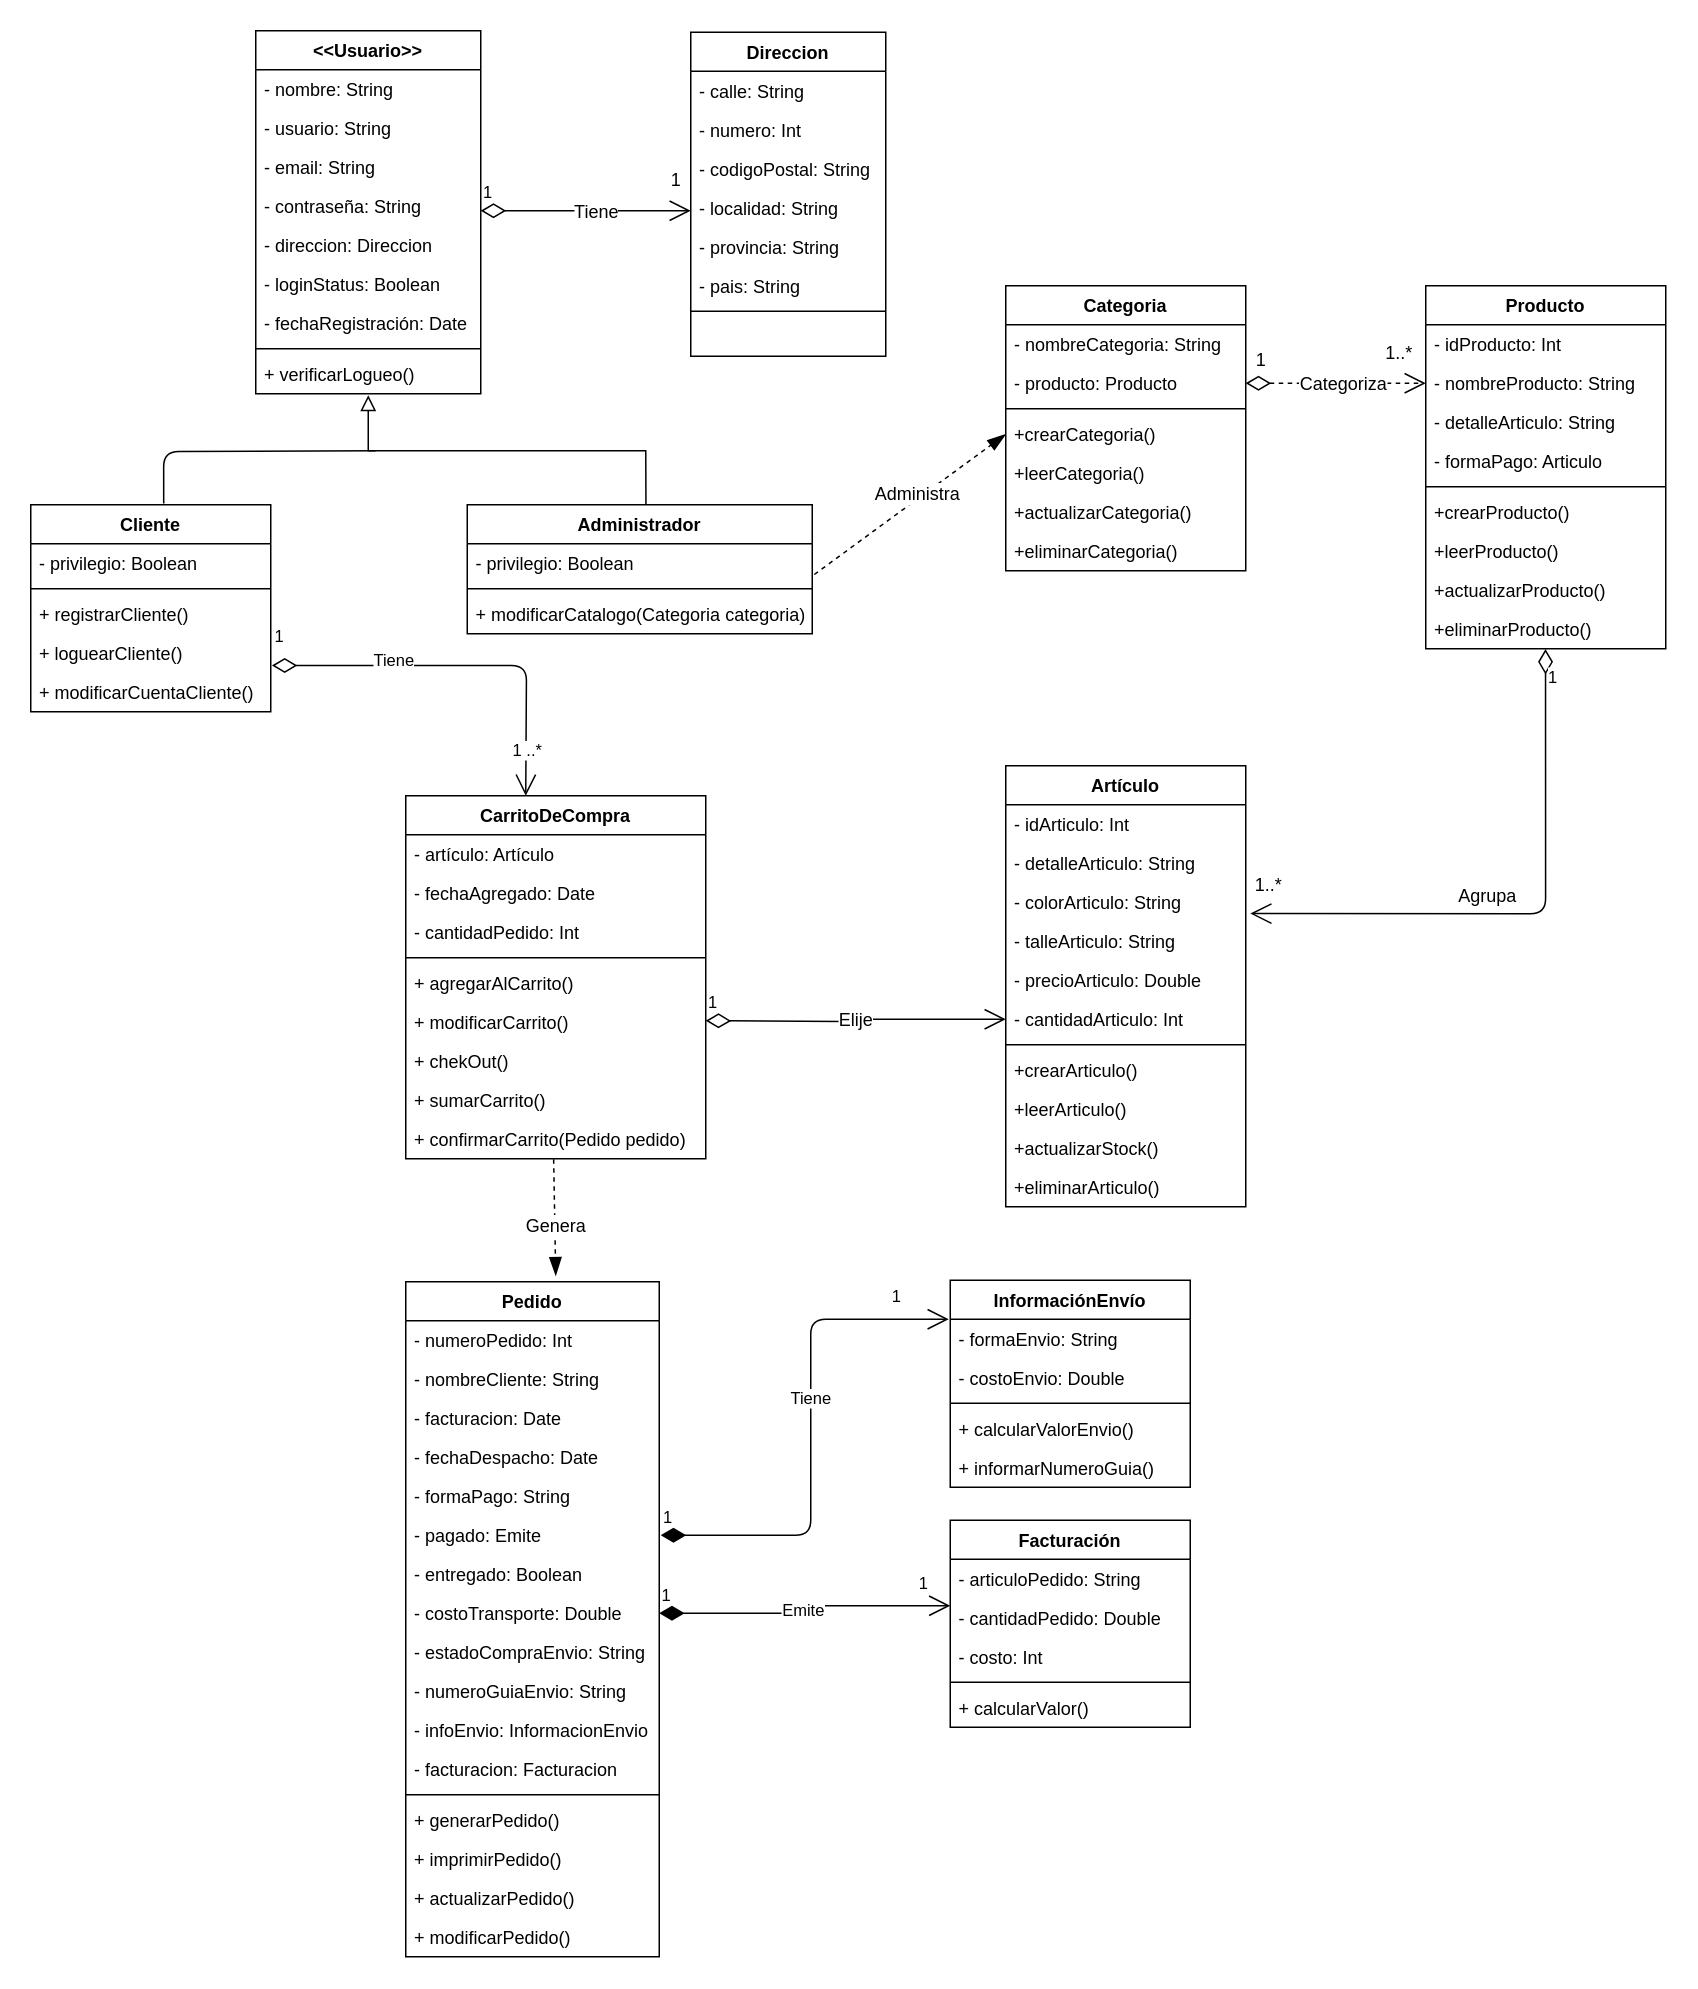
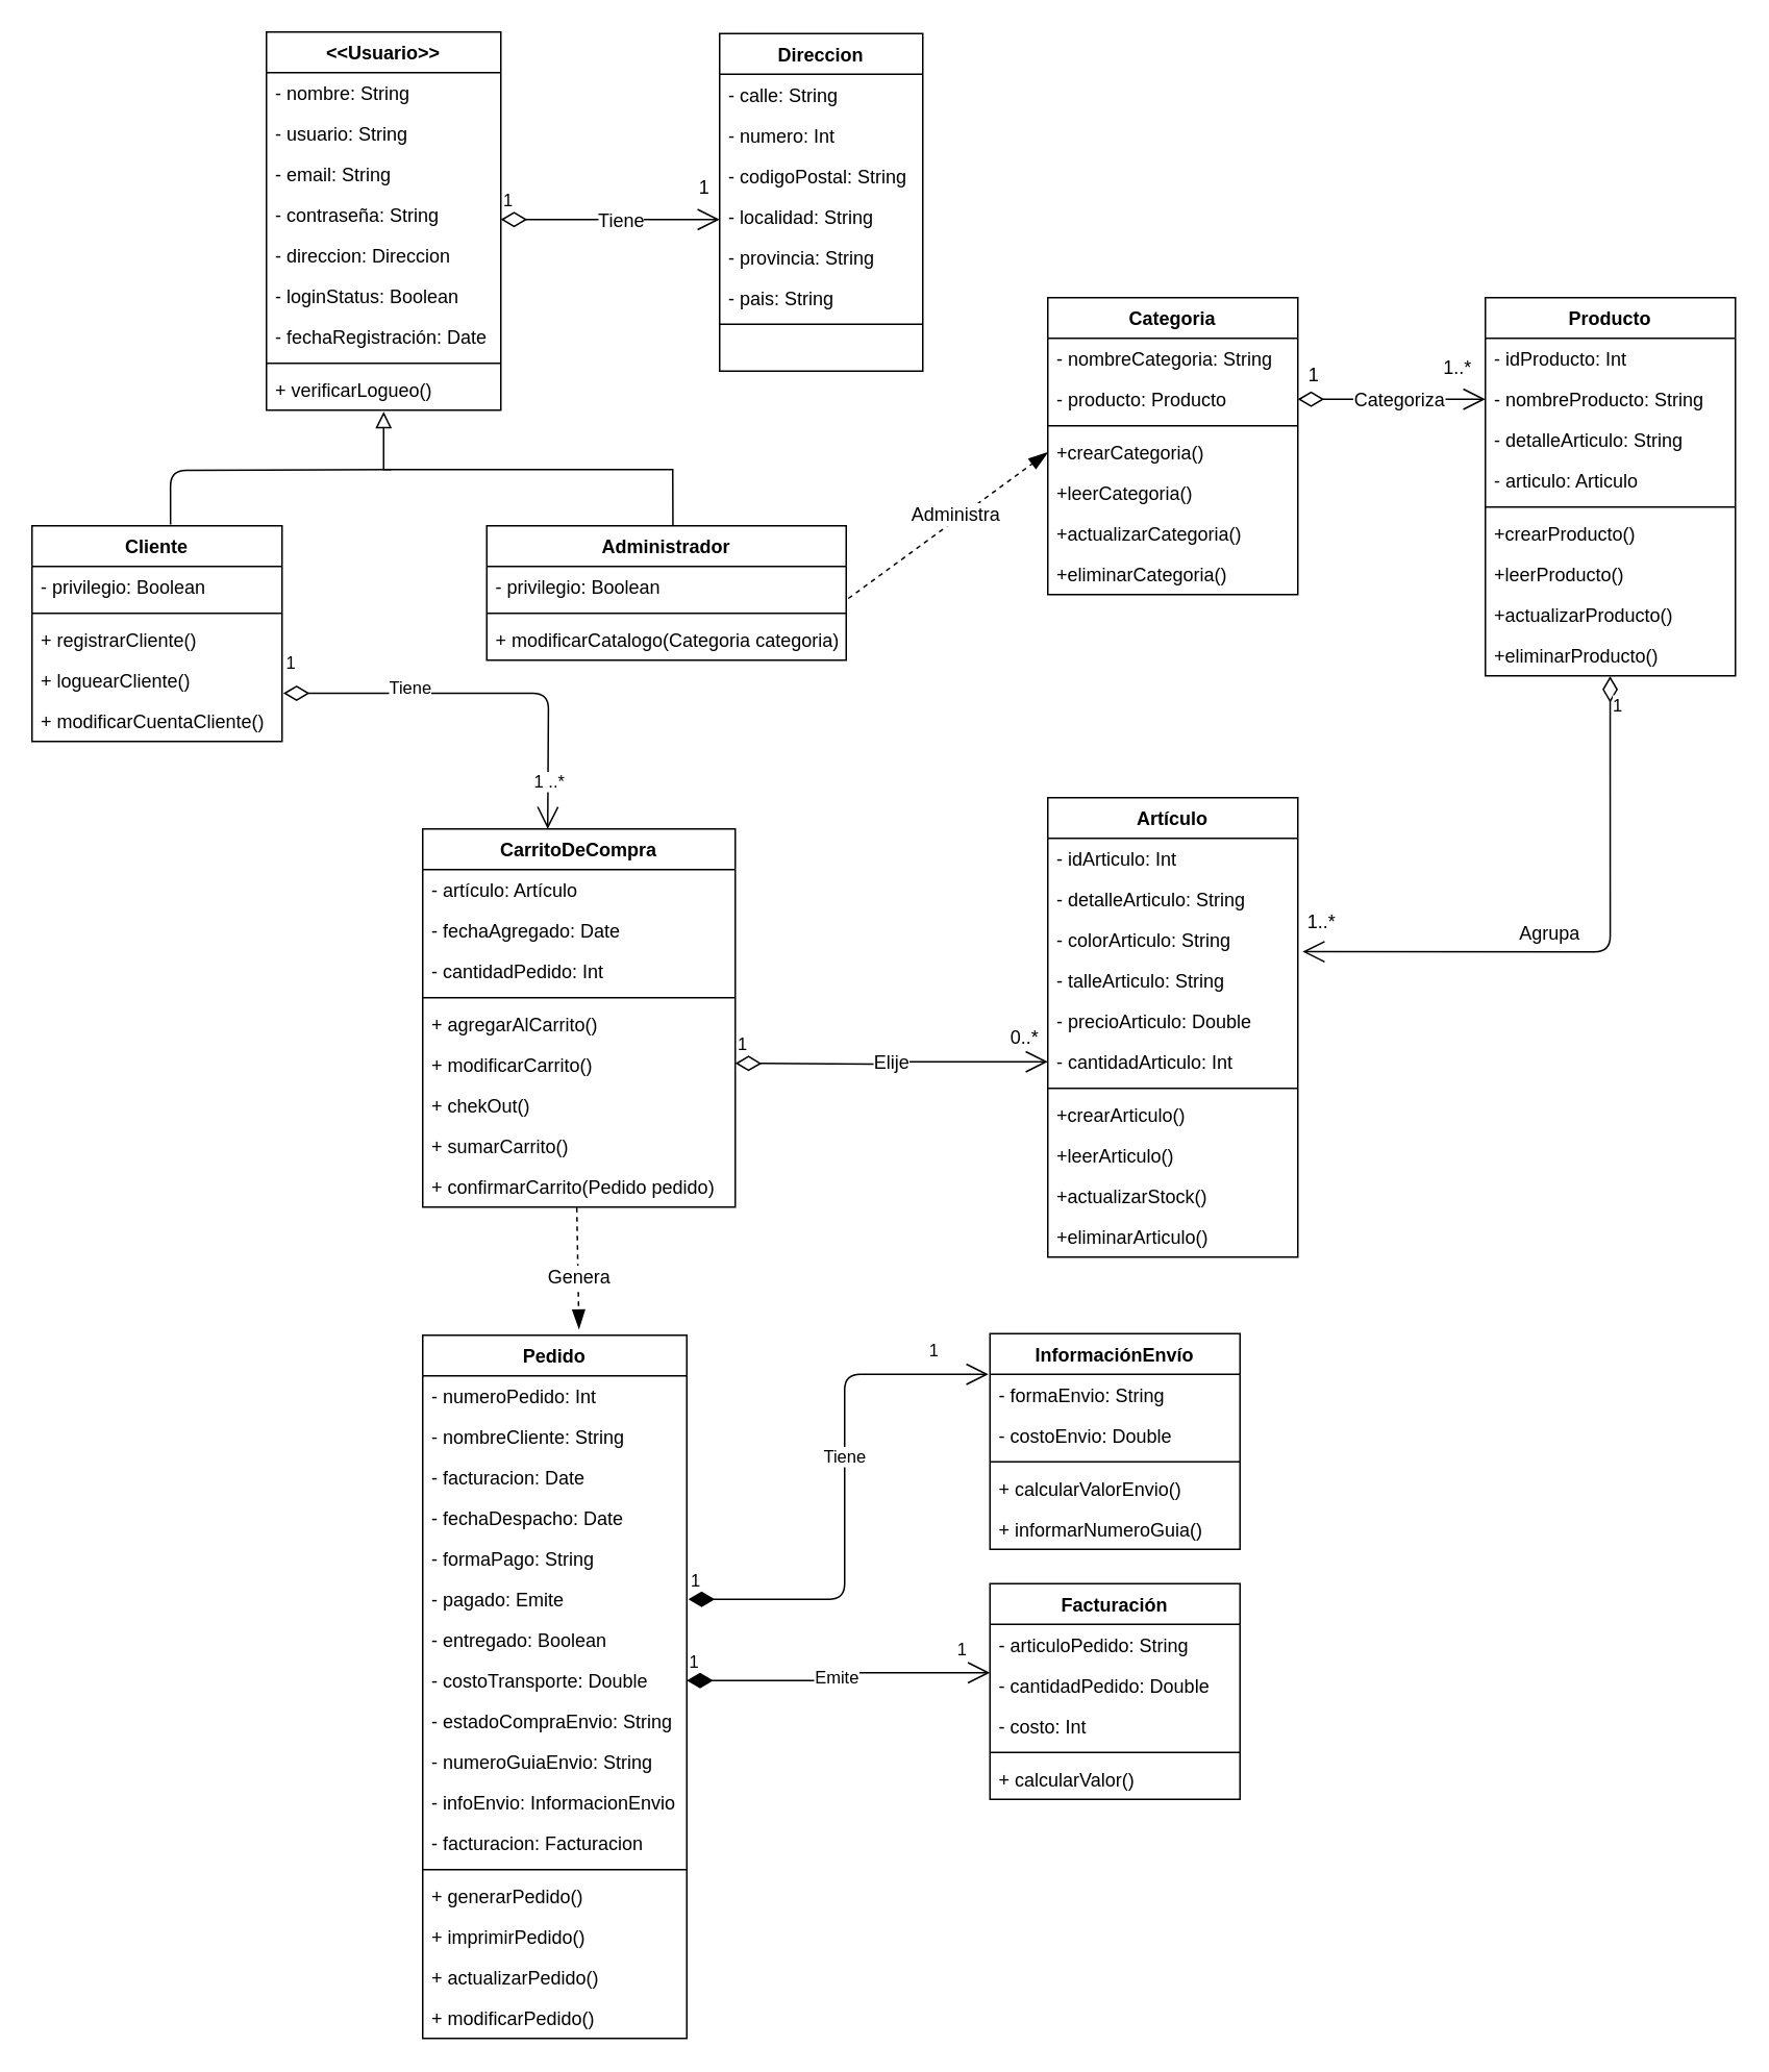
- <mxCell id="118" value="" style="endArrow=open;html=1;endSize=12;startArrow=diamondThin;startSize=14;startFill=0;edgeStyle=orthogonalEdgeStyle;align=left;verticalAlign=bottom;entryX=0;entryY=0.5;entryDx=0;entryDy=0;dashed=1;" edge="1" parent="1" source="110" target="100"><mxGeometry x="-1" y="3" relative="1" as="geometry"><mxPoint x="860" y="255" as="sourcePoint" /><mxPoint x="751" y="460" as="targetPoint" /><Array as="points" /></mxGeometry></mxCell>
+ <mxCell id="118" value="" style="endArrow=open;html=1;endSize=12;startArrow=diamondThin;startSize=14;startFill=0;edgeStyle=orthogonalEdgeStyle;align=left;verticalAlign=bottom;entryX=0;entryY=0.5;entryDx=0;entryDy=0;" edge="1" parent="1" source="110" target="100"><mxGeometry x="-1" y="3" relative="1" as="geometry"><mxPoint x="860" y="255" as="sourcePoint" /><mxPoint x="751" y="460" as="targetPoint" /><Array as="points" /></mxGeometry></mxCell>
- <mxCell id="102" value="- formaPago: Articulo" style="text;strokeColor=none;fillColor=none;align=left;verticalAlign=top;spacingLeft=4;spacingRight=4;overflow=hidden;rotatable=0;points=[[0,0.5],[1,0.5]];portConstraint=eastwest;" vertex="1" parent="98"><mxGeometry y="104" width="160" height="26" as="geometry" /></mxCell>
+ <mxCell id="102" value="- articulo: Articulo" style="text;strokeColor=none;fillColor=none;align=left;verticalAlign=top;spacingLeft=4;spacingRight=4;overflow=hidden;rotatable=0;points=[[0,0.5],[1,0.5]];portConstraint=eastwest;" vertex="1" parent="98"><mxGeometry y="104" width="160" height="26" as="geometry" /></mxCell>
+ <mxCell id="128" value="0..*" style="text;html=1;align=center;verticalAlign=middle;resizable=0;points=[];autosize=1;" vertex="1" parent="1"><mxGeometry x="640" y="654" width="30" height="20" as="geometry" /></mxCell>
